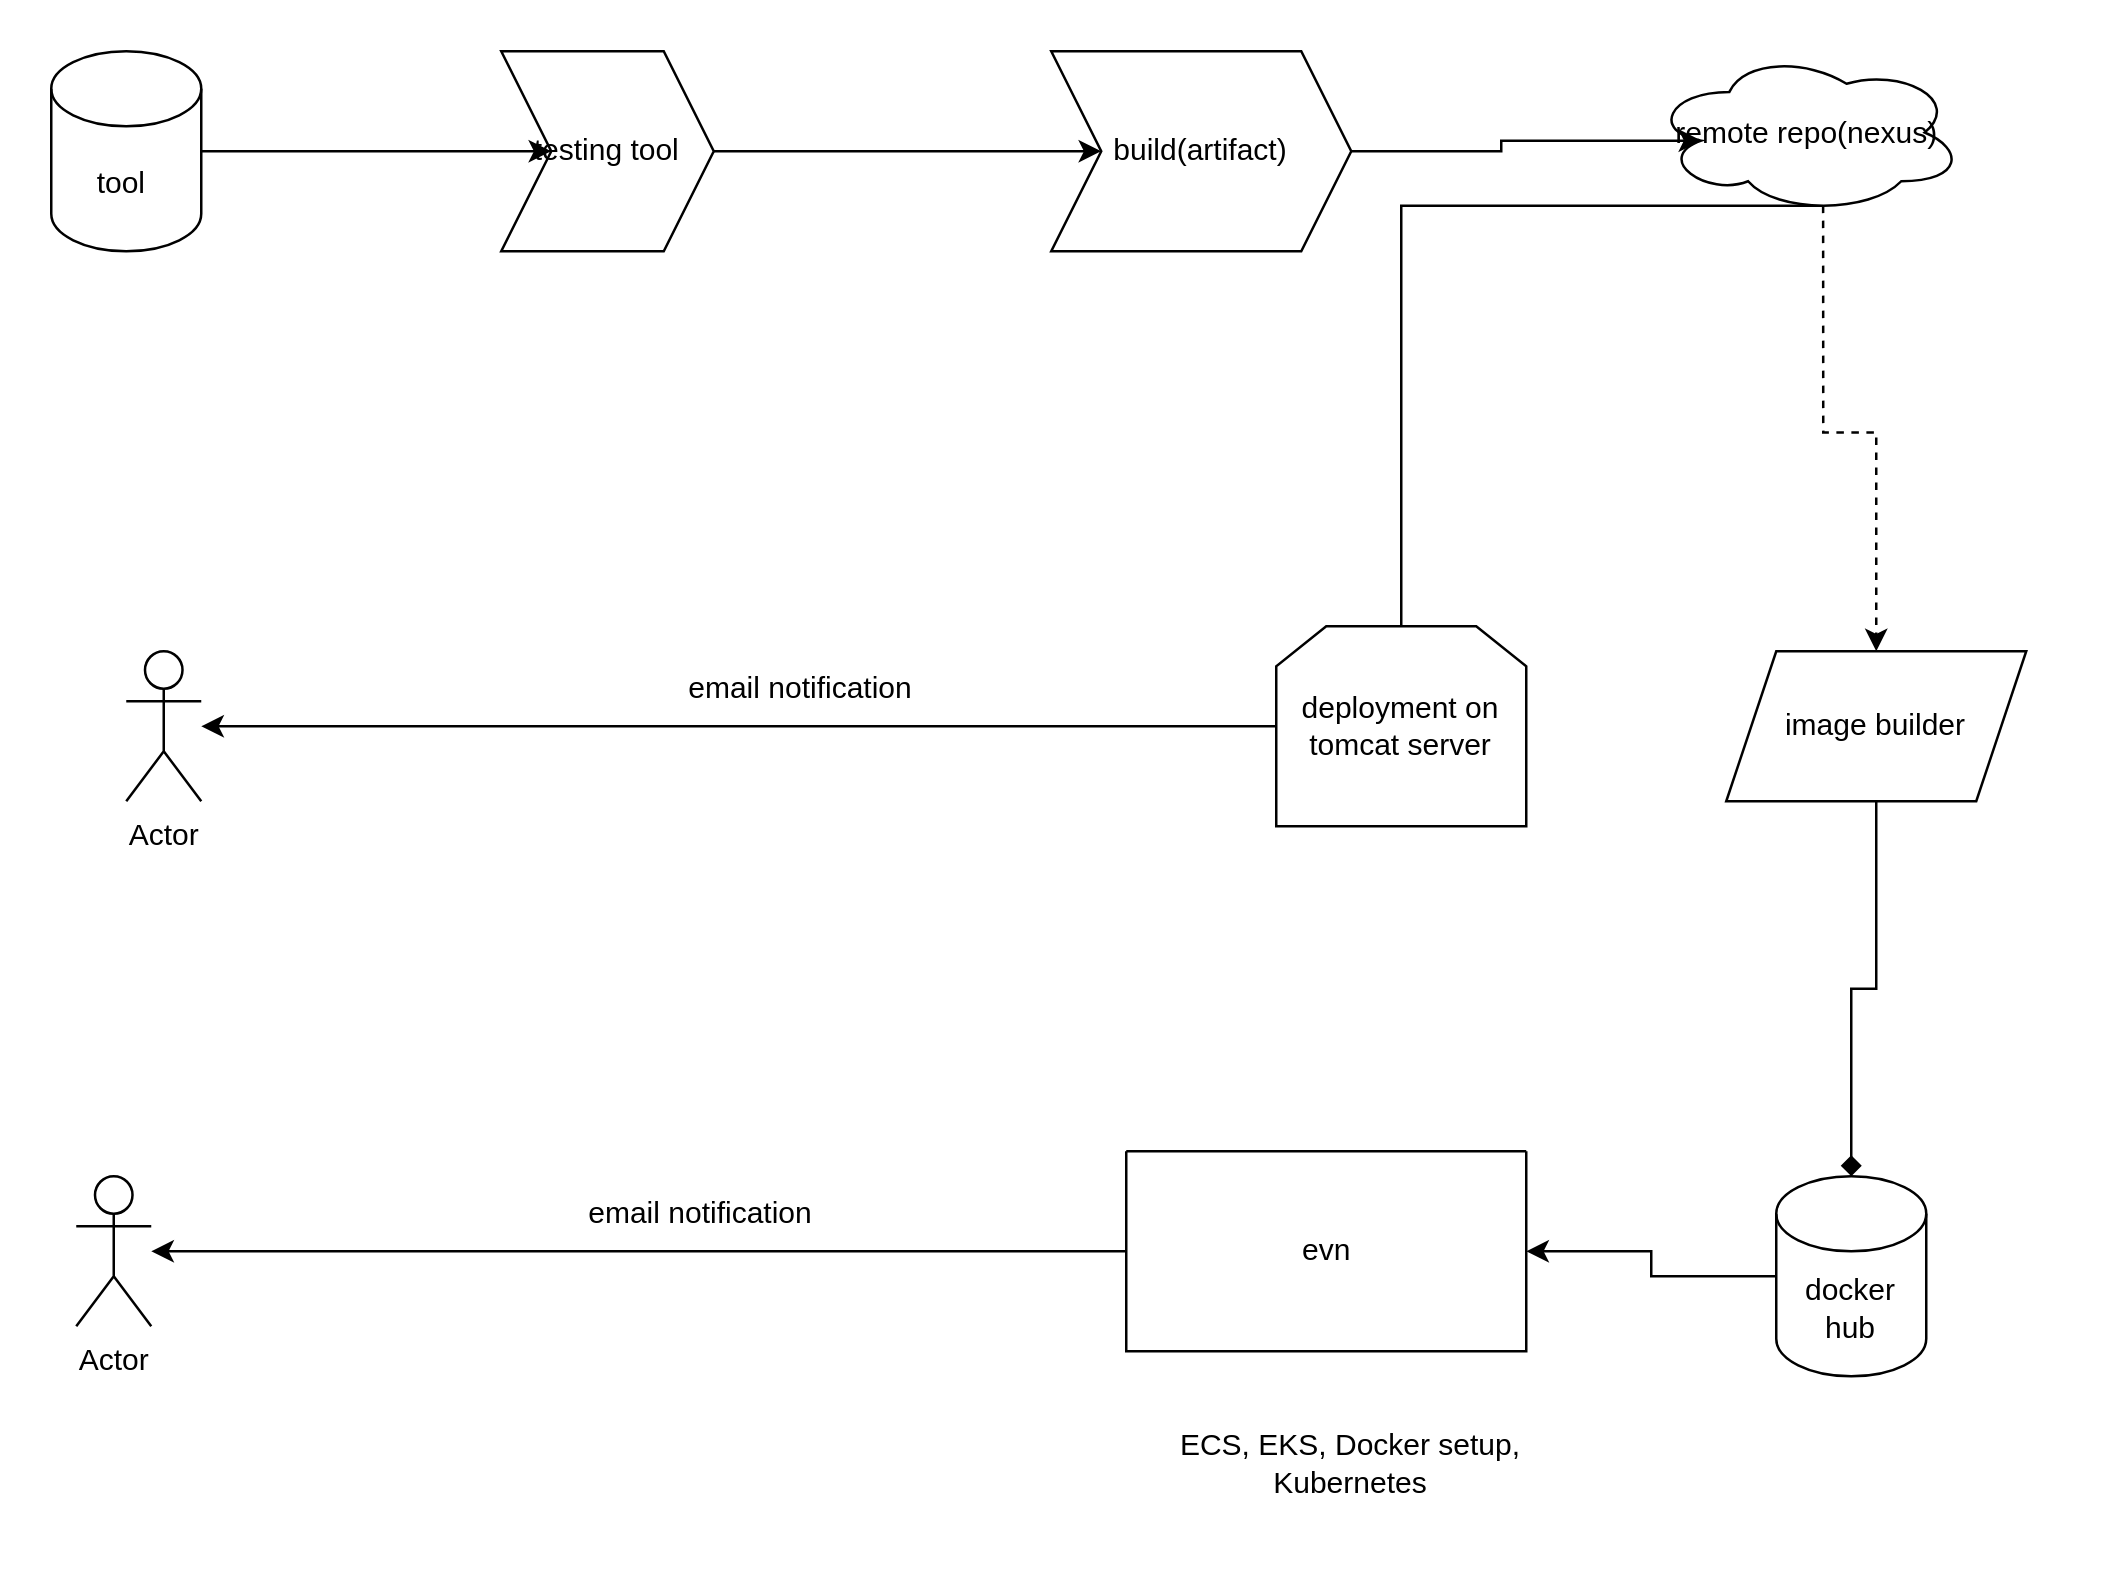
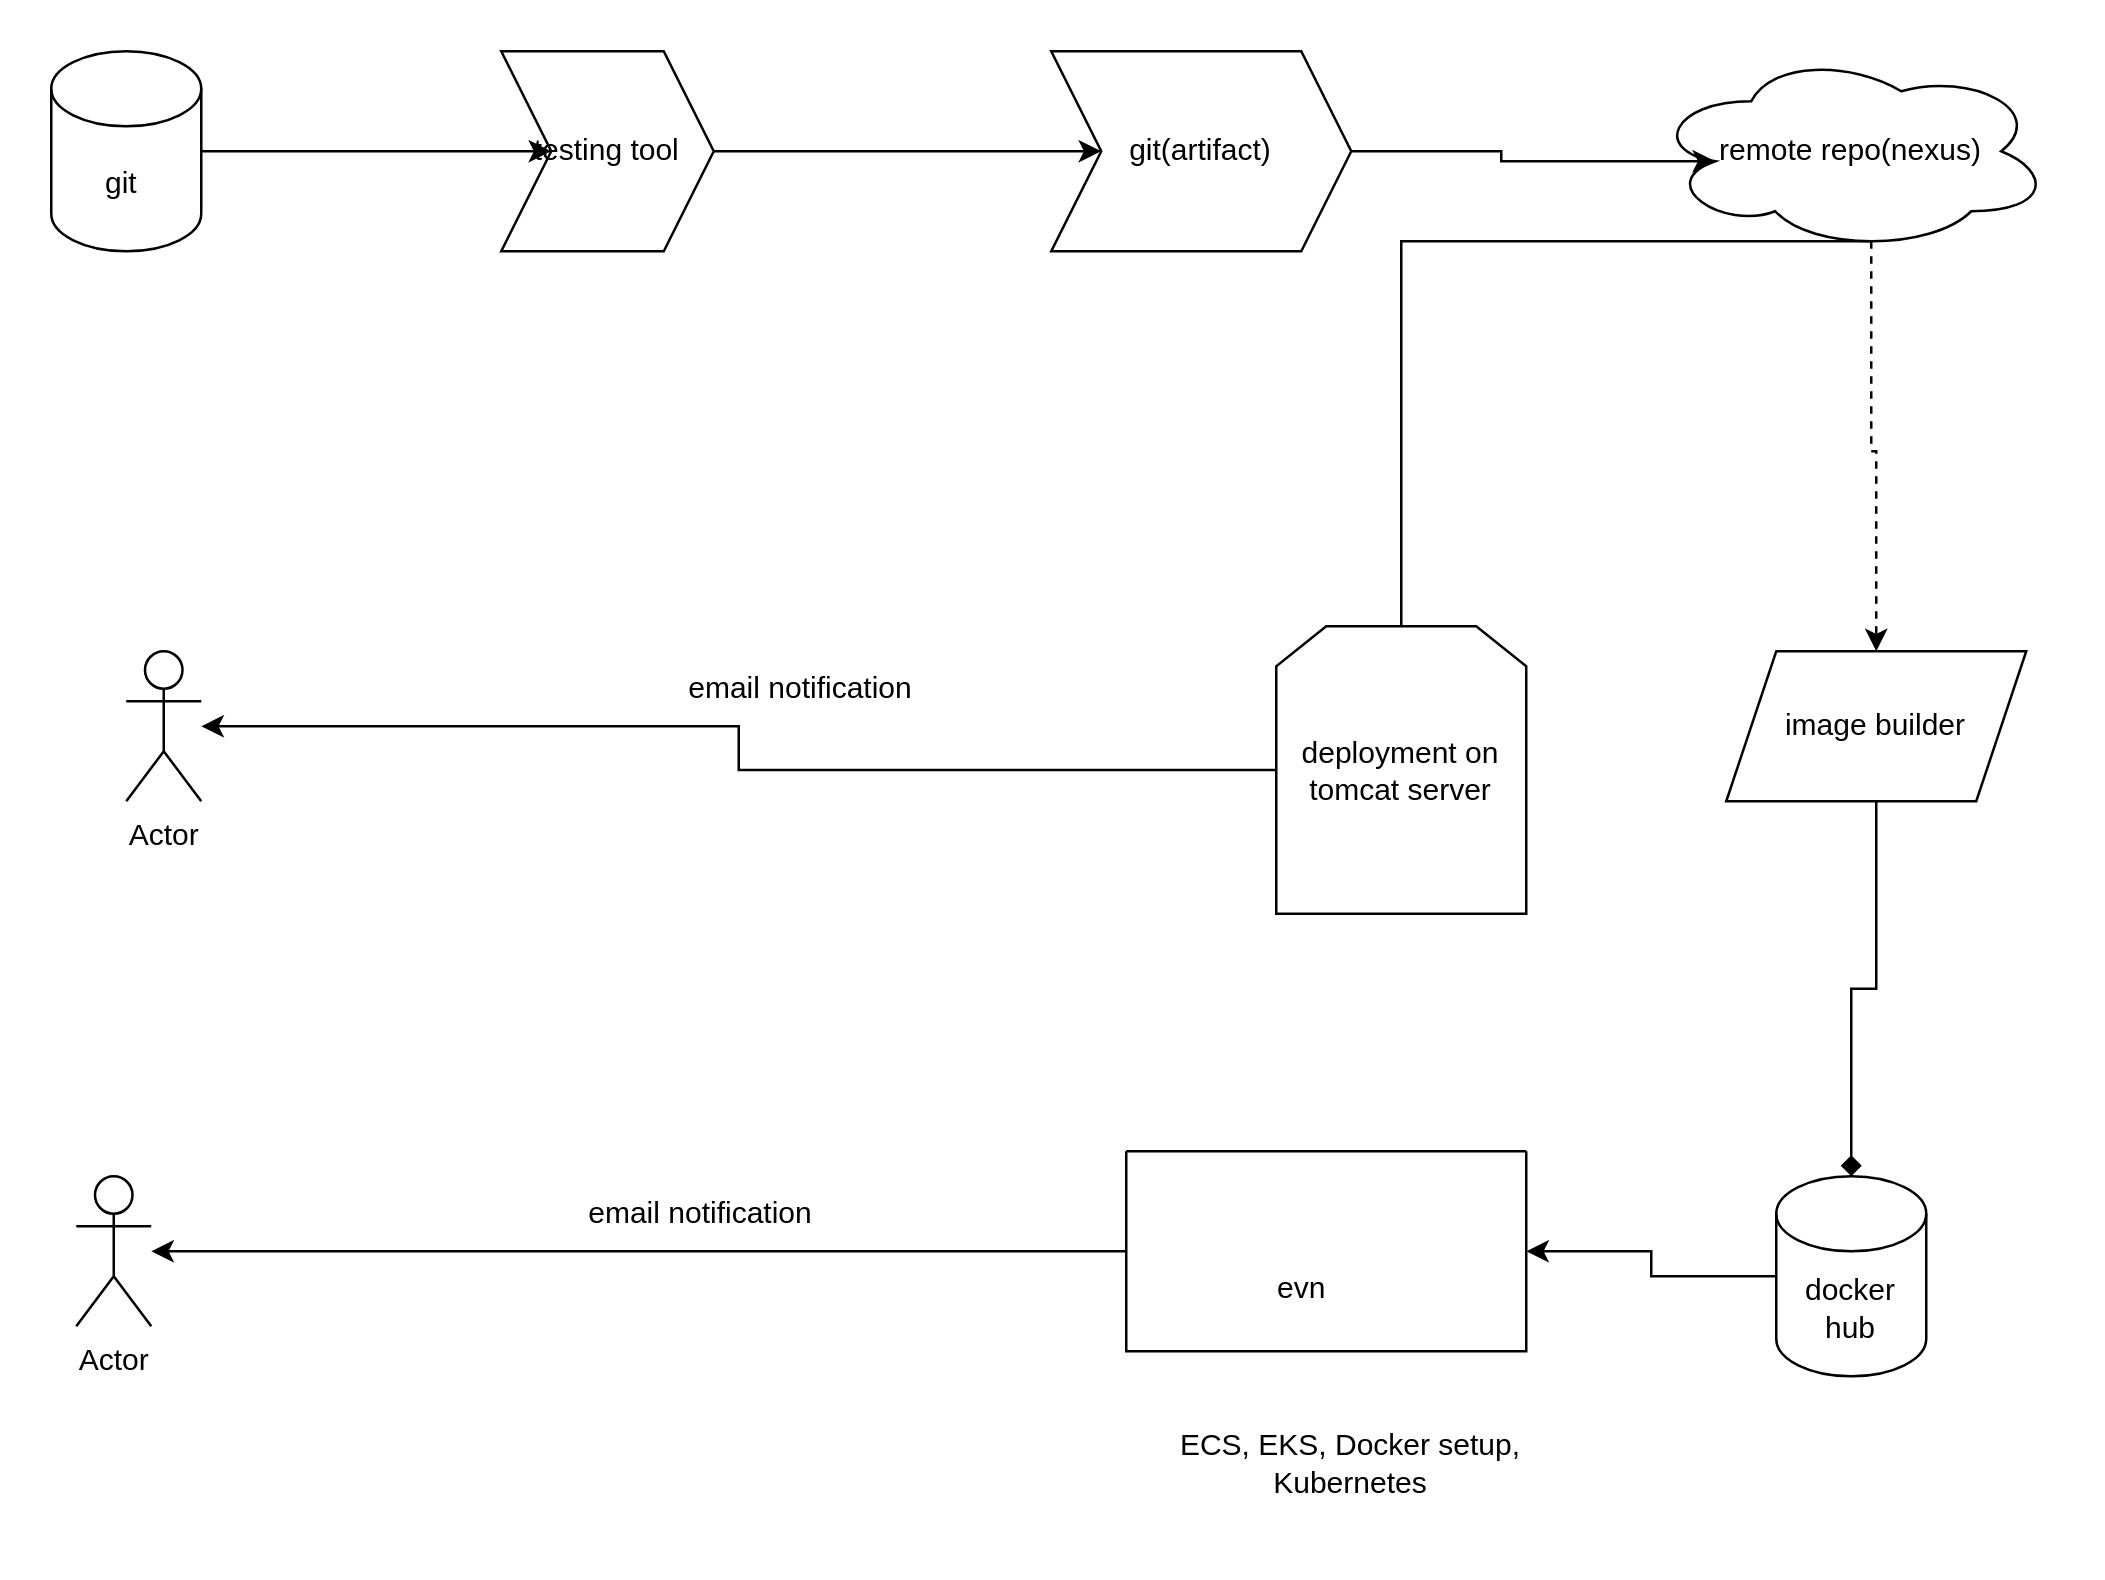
- <mxCell id="9" value="remote repo(nexus)" style="ellipse;shape=cloud;whiteSpace=wrap;html=1;" vertex="1" parent="1"><mxGeometry x="660" y="20" width="125" height="65" as="geometry" /></mxCell>
+ <mxCell id="9" value="remote repo(nexus)" style="ellipse;shape=cloud;whiteSpace=wrap;html=1;" vertex="1" parent="1"><mxGeometry x="660" y="20" width="160" height="80" as="geometry" /></mxCell>
- <mxCell id="6" value="build(artifact)" style="shape=step;perimeter=stepPerimeter;whiteSpace=wrap;html=1;fixedSize=1;" vertex="1" parent="1"><mxGeometry x="420" y="20" width="120" height="80" as="geometry" /></mxCell>
+ <mxCell id="6" value="git(artifact)" style="shape=step;perimeter=stepPerimeter;whiteSpace=wrap;html=1;fixedSize=1;" vertex="1" parent="1"><mxGeometry x="420" y="20" width="120" height="80" as="geometry" /></mxCell>
- <mxCell id="3" value="tool&amp;nbsp;" style="shape=cylinder3;whiteSpace=wrap;html=1;boundedLbl=1;backgroundOutline=1;size=15;" vertex="1" parent="1"><mxGeometry x="20" y="20" width="60" height="80" as="geometry" /></mxCell>
+ <mxCell id="3" value="git&amp;nbsp;" style="shape=cylinder3;whiteSpace=wrap;html=1;boundedLbl=1;backgroundOutline=1;size=15;" vertex="1" parent="1"><mxGeometry x="20" y="20" width="60" height="80" as="geometry" /></mxCell>
- <mxCell id="11" value="deployment on tomcat server" style="shape=loopLimit;whiteSpace=wrap;html=1;" vertex="1" parent="1"><mxGeometry x="510" y="250" width="100" height="80" as="geometry" /></mxCell>
+ <mxCell id="11" value="deployment on tomcat server" style="shape=loopLimit;whiteSpace=wrap;html=1;" vertex="1" parent="1"><mxGeometry x="510" y="250" width="100" height="115" as="geometry" /></mxCell>
- <mxCell id="21" value="evn" style="text;html=1;align=center;verticalAlign=middle;resizable=0;points=[];autosize=1;strokeColor=none;fillColor=none;" vertex="1" parent="20"><mxGeometry x="60" y="25" width="40" height="30" as="geometry" /></mxCell>
+ <mxCell id="21" value="evn" style="text;html=1;align=center;verticalAlign=middle;resizable=0;points=[];autosize=1;strokeColor=none;fillColor=none;" vertex="1" parent="20"><mxGeometry x="50" y="40" width="40" height="30" as="geometry" /></mxCell>
